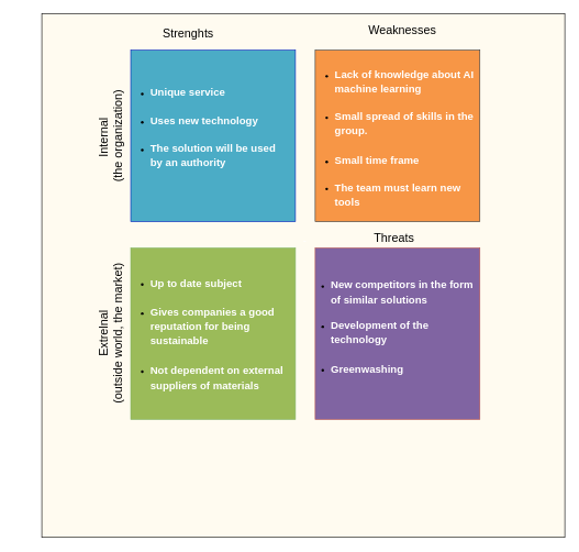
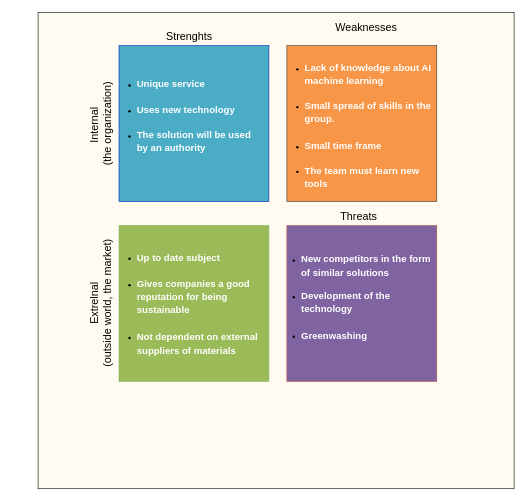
- <mxCell id="7" value="&lt;span style=&quot;font-size: 18px;&quot;&gt;Strenghts&amp;nbsp;&lt;/span&gt;" style="text;html=1;strokeColor=none;fillColor=none;align=center;verticalAlign=middle;whiteSpace=wrap;rounded=0;" vertex="1" parent="1"><mxGeometry x="258" y="35" width="60" height="30" as="geometry" /></mxCell>
+ <mxCell id="7" value="&lt;span style=&quot;font-size: 18px;&quot;&gt;Strenghts&amp;nbsp;&lt;/span&gt;" style="text;html=1;strokeColor=none;fillColor=none;align=center;verticalAlign=middle;whiteSpace=wrap;rounded=0;" vertex="1" parent="1"><mxGeometry x="288" y="45" width="60" height="30" as="geometry" /></mxCell>
